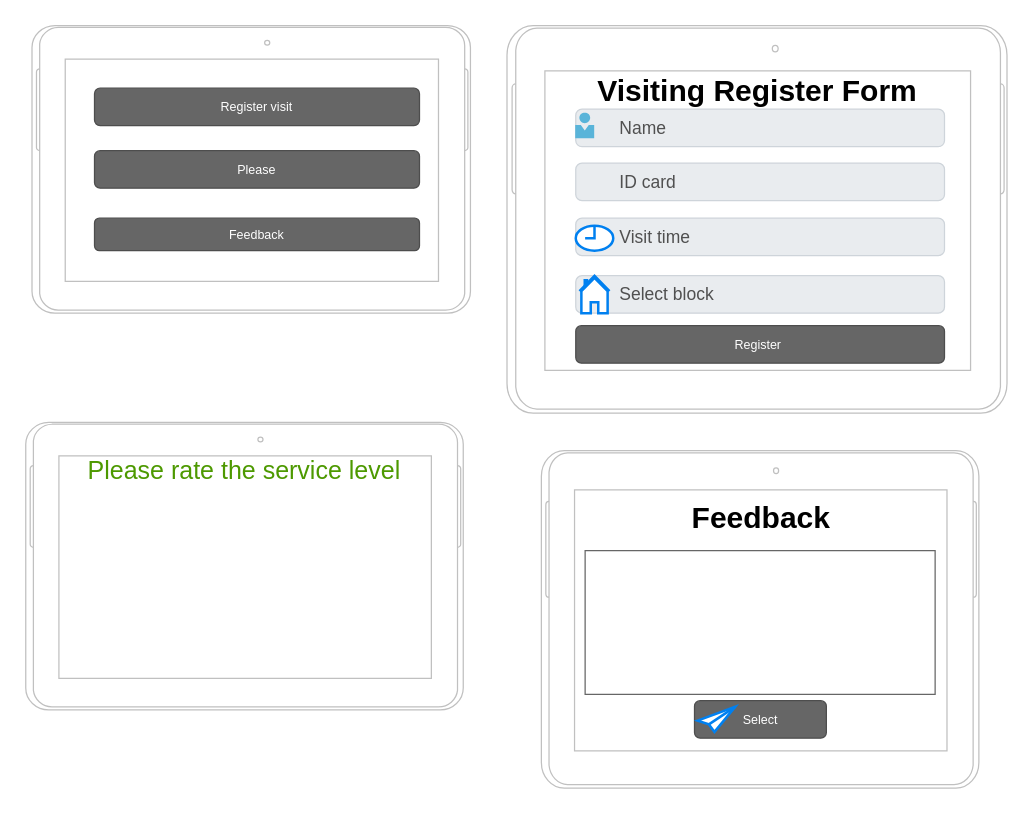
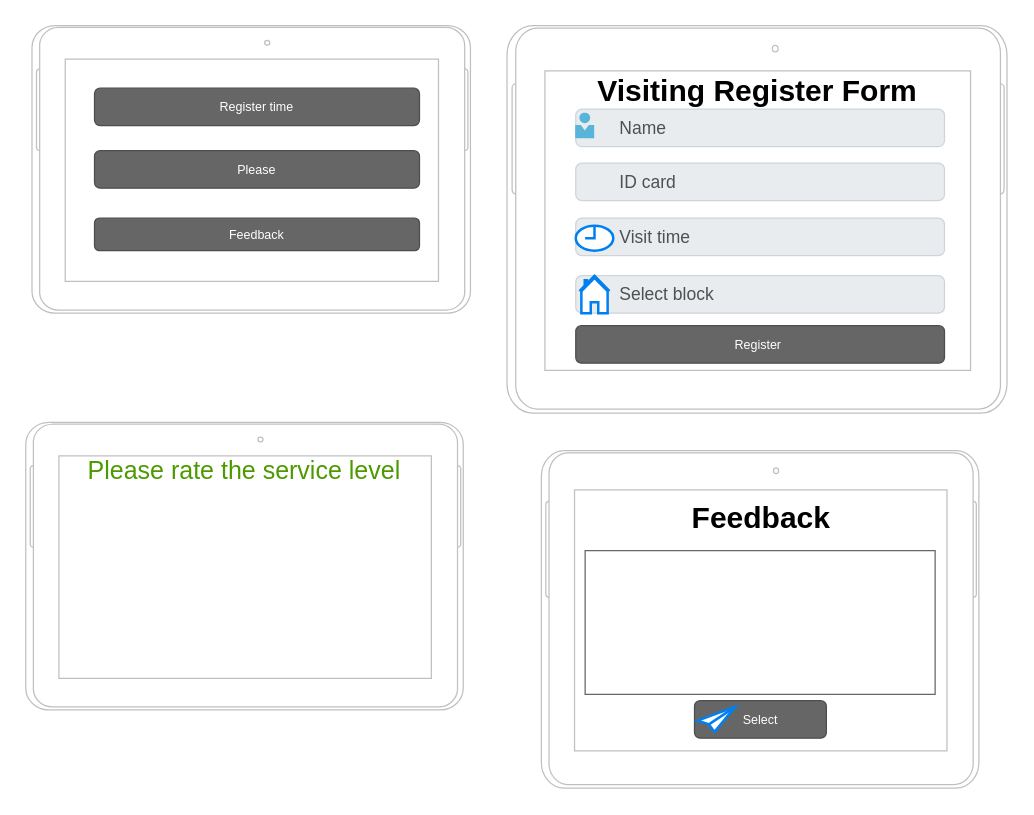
- <mxCell id="14" value="Register visit" style="rounded=1;html=1;shadow=0;dashed=0;whiteSpace=wrap;fontSize=10;fillColor=#666666;align=center;strokeColor=#4D4D4D;fontColor=#ffffff;" parent="1" vertex="1"><mxGeometry x="75" y="70" width="260" height="30" as="geometry" /></mxCell>
+ <mxCell id="14" value="Register time" style="rounded=1;html=1;shadow=0;dashed=0;whiteSpace=wrap;fontSize=10;fillColor=#666666;align=center;strokeColor=#4D4D4D;fontColor=#ffffff;" parent="1" vertex="1"><mxGeometry x="75" y="70" width="260" height="30" as="geometry" /></mxCell>
